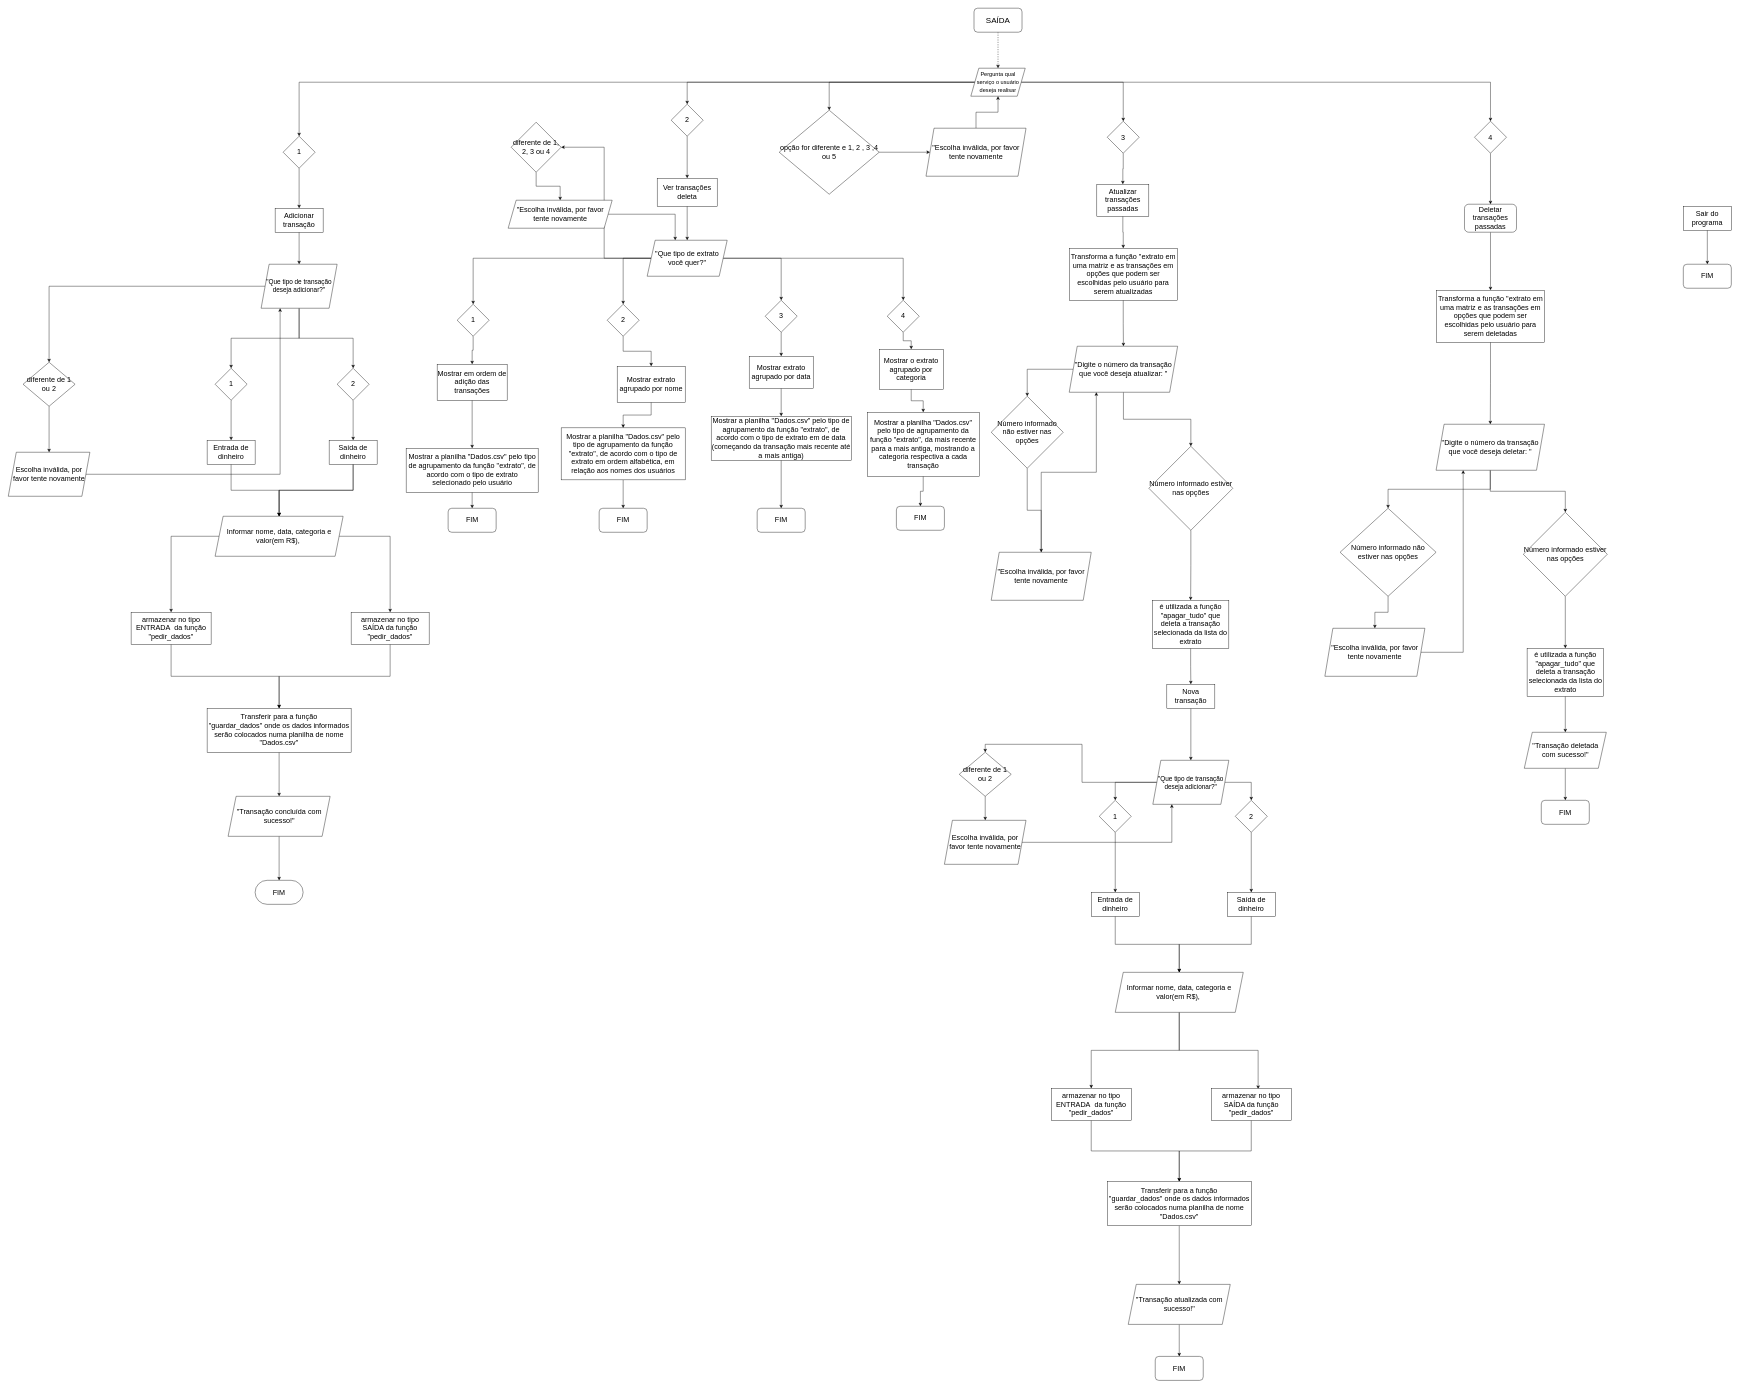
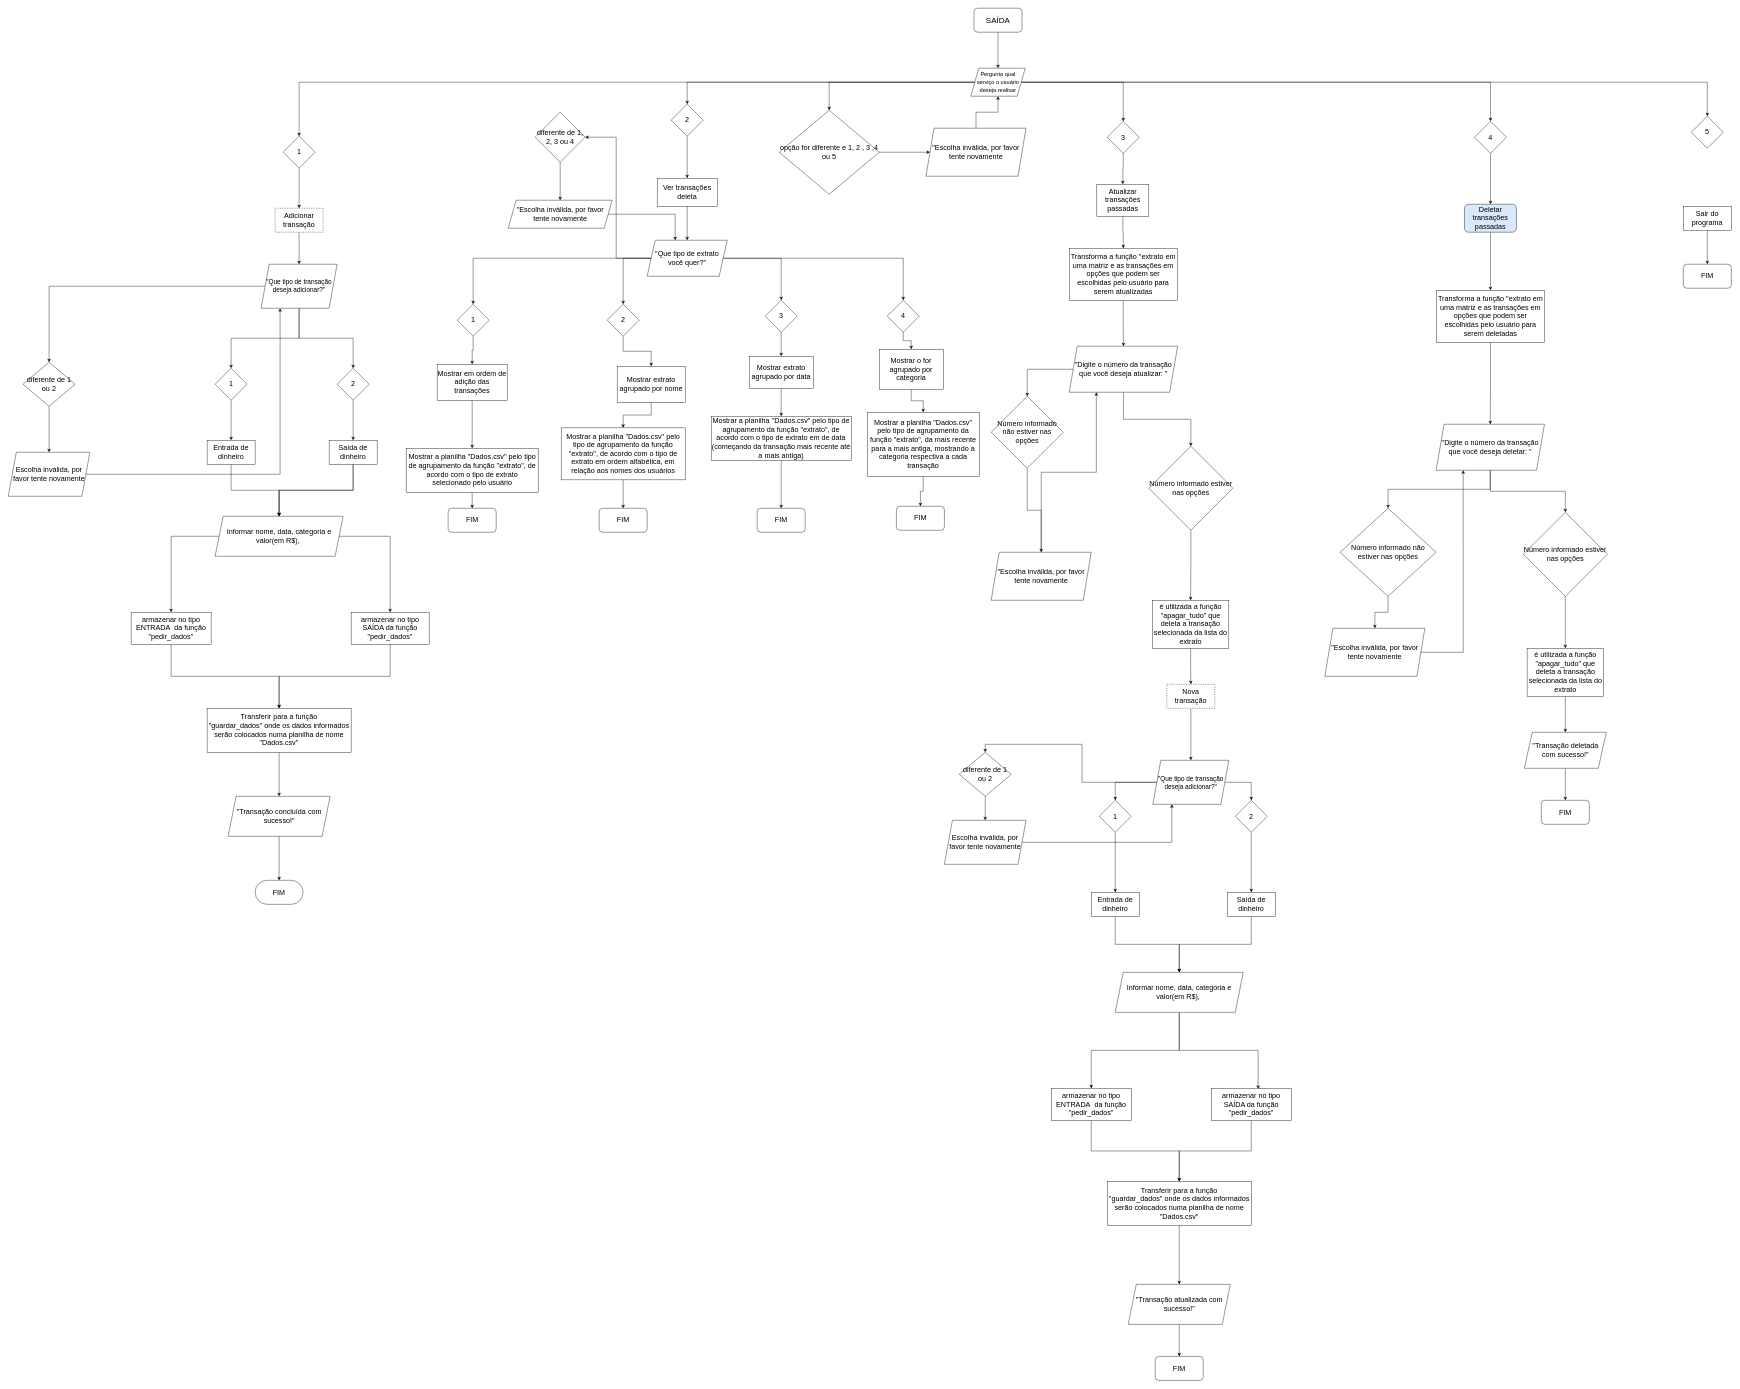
- <mxCell id="31" value="" style="edgeStyle=orthogonalEdgeStyle;rounded=0;orthogonalLoop=1;jettySize=auto;html=1;dashed=1;" edge="1" parent="1" source="32" target="8"><mxGeometry relative="1" as="geometry" /></mxCell>
+ <mxCell id="31" value="" style="edgeStyle=orthogonalEdgeStyle;rounded=0;orthogonalLoop=1;jettySize=auto;html=1;" edge="1" parent="1" source="32" target="8"><mxGeometry relative="1" as="geometry" /></mxCell>
+ <mxCell id="6" style="edgeStyle=orthogonalEdgeStyle;rounded=0;orthogonalLoop=1;jettySize=auto;html=1;entryX=0.5;entryY=0;entryDx=0;entryDy=0;" edge="1" parent="1" source="8" target="15"><mxGeometry relative="1" as="geometry" /></mxCell>
+ <mxCell id="15" value="&lt;font style=&quot;font-size: 18px;&quot;&gt;5&lt;/font&gt;" style="rhombus;whiteSpace=wrap;html=1;" vertex="1" parent="1"><mxGeometry x="4227" y="290" width="80" height="80" as="geometry" /></mxCell>
- <mxCell id="74" value="&lt;font style=&quot;font-size: 18px;&quot;&gt;diferente de 1, 2, 3 ou 4&lt;/font&gt;" style="rhombus;whiteSpace=wrap;html=1;" vertex="1" parent="1"><mxGeometry x="1277" y="305" width="125" height="125" as="geometry" /></mxCell>
+ <mxCell id="74" value="&lt;font style=&quot;font-size: 18px;&quot;&gt;diferente de 1, 2, 3 ou 4&lt;/font&gt;" style="rhombus;whiteSpace=wrap;html=1;" vertex="1" parent="1"><mxGeometry x="1337" y="280" width="125" height="125" as="geometry" /></mxCell>
- <mxCell id="17" value="&lt;font style=&quot;font-size: 18px;&quot;&gt;Deletar transações passadas&lt;/font&gt;" style="rounded=1;whiteSpace=wrap;html=1;" vertex="1" parent="1"><mxGeometry x="3660" y="510" width="130" height="70" as="geometry" /></mxCell>
+ <mxCell id="17" value="&lt;font style=&quot;font-size: 18px;&quot;&gt;Deletar transações passadas&lt;/font&gt;" style="rounded=1;whiteSpace=wrap;html=1;fillColor=#dae8fc;" vertex="1" parent="1"><mxGeometry x="3660" y="510" width="130" height="70" as="geometry" /></mxCell>
- <mxCell id="34" value="&lt;font style=&quot;font-size: 18px;&quot;&gt;Adicionar transação&lt;/font&gt;" style="rounded=0;whiteSpace=wrap;html=1;" vertex="1" parent="1"><mxGeometry x="687" y="520" width="120" height="60" as="geometry" /></mxCell>
+ <mxCell id="34" value="&lt;font style=&quot;font-size: 18px;&quot;&gt;Adicionar transação&lt;/font&gt;" style="rounded=0;whiteSpace=wrap;html=1;dashed=1;" vertex="1" parent="1"><mxGeometry x="687" y="520" width="120" height="60" as="geometry" /></mxCell>
- <mxCell id="89" value="&lt;font style=&quot;font-size: 18px;&quot;&gt;Mostrar o extrato agrupado por categoria&lt;/font&gt;" style="whiteSpace=wrap;html=1;" vertex="1" parent="1"><mxGeometry x="2197" y="872.5" width="160" height="100" as="geometry" /></mxCell>
+ <mxCell id="89" value="&lt;font style=&quot;font-size: 18px;&quot;&gt;Mostrar o for agrupado por categoria&lt;/font&gt;" style="whiteSpace=wrap;html=1;" vertex="1" parent="1"><mxGeometry x="2197" y="872.5" width="160" height="100" as="geometry" /></mxCell>
- <mxCell id="106" value="&lt;font style=&quot;font-size: 18px;&quot;&gt;Nova transação&lt;/font&gt;" style="rounded=0;whiteSpace=wrap;html=1;" vertex="1" parent="1"><mxGeometry x="2916" y="1710" width="120" height="60" as="geometry" /></mxCell>
+ <mxCell id="106" value="&lt;font style=&quot;font-size: 18px;&quot;&gt;Nova transação&lt;/font&gt;" style="rounded=0;whiteSpace=wrap;html=1;dashed=1;" vertex="1" parent="1"><mxGeometry x="2916" y="1710" width="120" height="60" as="geometry" /></mxCell>
